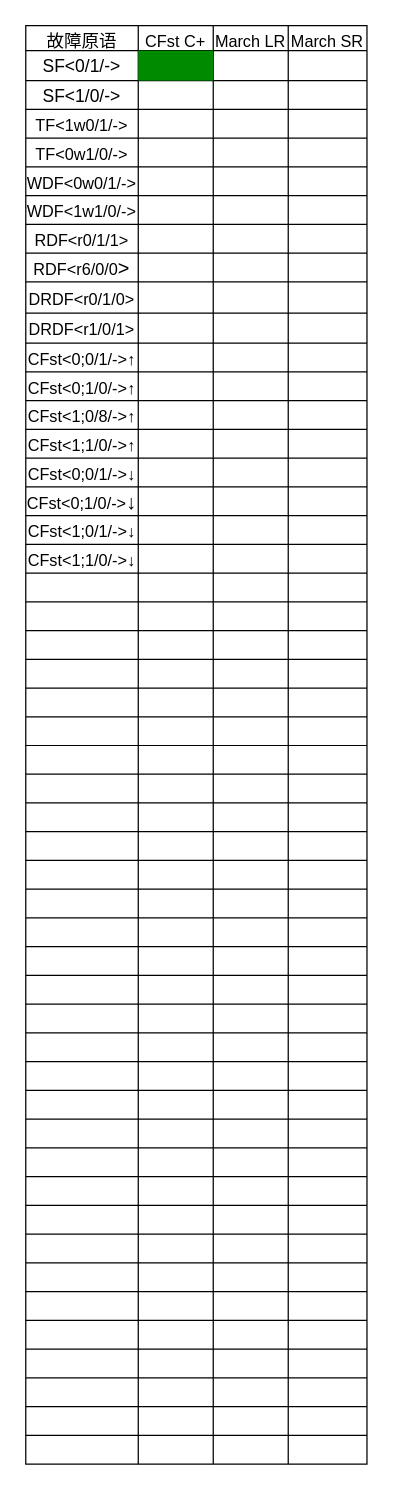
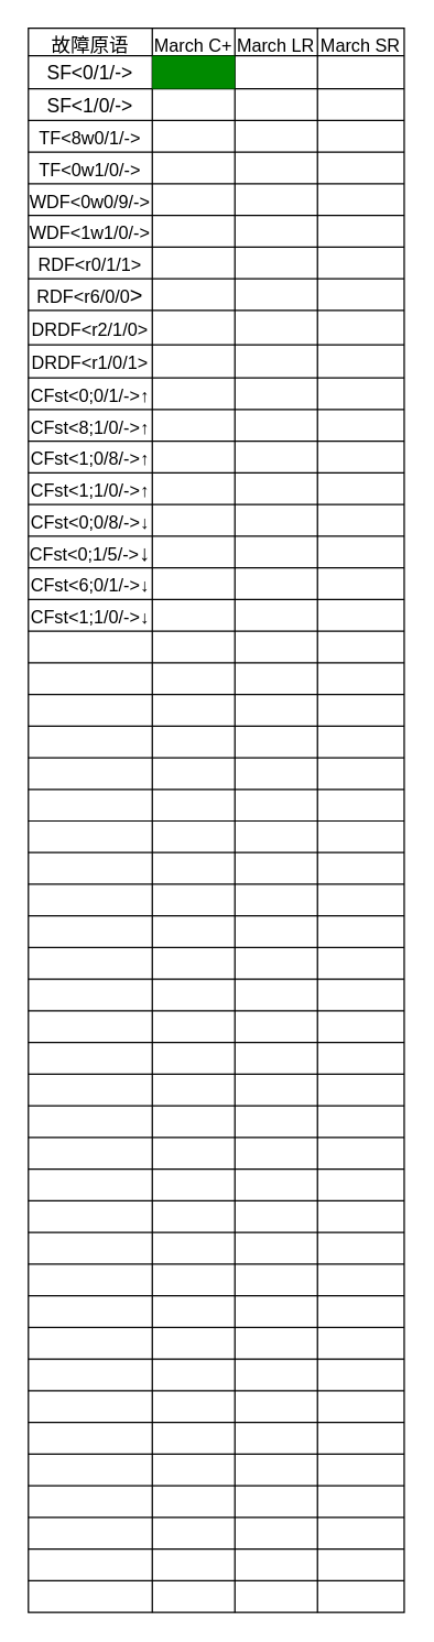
- <mxCell id="5" value="&lt;font style=&quot;font-size: 13px;&quot;&gt;CFst C+&lt;/font&gt;" style="shape=partialRectangle;html=1;whiteSpace=wrap;connectable=0;strokeColor=inherit;overflow=hidden;fillColor=none;top=0;left=0;bottom=0;right=0;pointerEvents=1;fontSize=16;" parent="3" vertex="1"><mxGeometry x="90" width="60" height="20" as="geometry"><mxRectangle width="60" height="20" as="alternateBounds" /></mxGeometry></mxCell>
+ <mxCell id="5" value="&lt;font style=&quot;font-size: 13px;&quot;&gt;March C+&lt;/font&gt;" style="shape=partialRectangle;html=1;whiteSpace=wrap;connectable=0;strokeColor=inherit;overflow=hidden;fillColor=none;top=0;left=0;bottom=0;right=0;pointerEvents=1;fontSize=16;" parent="3" vertex="1"><mxGeometry x="90" width="60" height="20" as="geometry"><mxRectangle width="60" height="20" as="alternateBounds" /></mxGeometry></mxCell>
- <mxCell id="19" value="&lt;div style=&quot;&quot;&gt;&lt;span style=&quot;font-size: 13px;&quot;&gt;TF&amp;lt;1w0/1/-&amp;gt;&lt;/span&gt;&lt;br&gt;&lt;/div&gt;" style="shape=partialRectangle;html=1;whiteSpace=wrap;connectable=0;strokeColor=inherit;overflow=hidden;fillColor=none;top=0;left=0;bottom=0;right=0;pointerEvents=1;fontSize=16;align=center;" parent="18" vertex="1"><mxGeometry width="90" height="23" as="geometry"><mxRectangle width="90" height="23" as="alternateBounds" /></mxGeometry></mxCell>
+ <mxCell id="19" value="&lt;div style=&quot;&quot;&gt;&lt;span style=&quot;font-size: 13px;&quot;&gt;TF&amp;lt;8w0/1/-&amp;gt;&lt;/span&gt;&lt;br&gt;&lt;/div&gt;" style="shape=partialRectangle;html=1;whiteSpace=wrap;connectable=0;strokeColor=inherit;overflow=hidden;fillColor=none;top=0;left=0;bottom=0;right=0;pointerEvents=1;fontSize=16;align=center;" parent="18" vertex="1"><mxGeometry width="90" height="23" as="geometry"><mxRectangle width="90" height="23" as="alternateBounds" /></mxGeometry></mxCell>
- <mxCell id="29" value="&lt;font style=&quot;font-size: 13px;&quot;&gt;WDF&amp;lt;0w0/1/-&amp;gt;&lt;/font&gt;" style="shape=partialRectangle;html=1;whiteSpace=wrap;connectable=0;strokeColor=inherit;overflow=hidden;fillColor=none;top=0;left=0;bottom=0;right=0;pointerEvents=1;fontSize=16;" parent="28" vertex="1"><mxGeometry width="90" height="23" as="geometry"><mxRectangle width="90" height="23" as="alternateBounds" /></mxGeometry></mxCell>
+ <mxCell id="29" value="&lt;font style=&quot;font-size: 13px;&quot;&gt;WDF&amp;lt;0w0/9/-&amp;gt;&lt;/font&gt;" style="shape=partialRectangle;html=1;whiteSpace=wrap;connectable=0;strokeColor=inherit;overflow=hidden;fillColor=none;top=0;left=0;bottom=0;right=0;pointerEvents=1;fontSize=16;" parent="28" vertex="1"><mxGeometry width="90" height="23" as="geometry"><mxRectangle width="90" height="23" as="alternateBounds" /></mxGeometry></mxCell>
- <mxCell id="49" value="&lt;font style=&quot;font-size: 13px;&quot;&gt;DRDF&amp;lt;r0/1/0&amp;gt;&lt;/font&gt;" style="shape=partialRectangle;html=1;whiteSpace=wrap;connectable=0;strokeColor=inherit;overflow=hidden;fillColor=none;top=0;left=0;bottom=0;right=0;pointerEvents=1;fontSize=16;" parent="48" vertex="1"><mxGeometry width="90" height="25" as="geometry"><mxRectangle width="90" height="25" as="alternateBounds" /></mxGeometry></mxCell>
+ <mxCell id="49" value="&lt;font style=&quot;font-size: 13px;&quot;&gt;DRDF&amp;lt;r2/1/0&amp;gt;&lt;/font&gt;" style="shape=partialRectangle;html=1;whiteSpace=wrap;connectable=0;strokeColor=inherit;overflow=hidden;fillColor=none;top=0;left=0;bottom=0;right=0;pointerEvents=1;fontSize=16;" parent="48" vertex="1"><mxGeometry width="90" height="25" as="geometry"><mxRectangle width="90" height="25" as="alternateBounds" /></mxGeometry></mxCell>
- <mxCell id="64" value="&lt;font style=&quot;font-size: 13px;&quot;&gt;C&lt;/font&gt;&lt;font style=&quot;font-size: 13px;&quot;&gt;Fst&amp;lt;0;1/0/-&amp;gt;↑&lt;/font&gt;" style="shape=partialRectangle;html=1;whiteSpace=wrap;connectable=0;strokeColor=inherit;overflow=hidden;fillColor=none;top=0;left=0;bottom=0;right=0;pointerEvents=1;fontSize=16;" parent="63" vertex="1"><mxGeometry width="90" height="23" as="geometry"><mxRectangle width="90" height="23" as="alternateBounds" /></mxGeometry></mxCell>
+ <mxCell id="64" value="&lt;font style=&quot;font-size: 13px;&quot;&gt;C&lt;/font&gt;&lt;font style=&quot;font-size: 13px;&quot;&gt;Fst&amp;lt;8;1/0/-&amp;gt;↑&lt;/font&gt;" style="shape=partialRectangle;html=1;whiteSpace=wrap;connectable=0;strokeColor=inherit;overflow=hidden;fillColor=none;top=0;left=0;bottom=0;right=0;pointerEvents=1;fontSize=16;" parent="63" vertex="1"><mxGeometry width="90" height="23" as="geometry"><mxRectangle width="90" height="23" as="alternateBounds" /></mxGeometry></mxCell>
- <mxCell id="79" value="&lt;font style=&quot;font-size: 13px;&quot;&gt;CFst&amp;lt;0;0/1/-&amp;gt;↓&lt;/font&gt;" style="shape=partialRectangle;html=1;whiteSpace=wrap;connectable=0;strokeColor=inherit;overflow=hidden;fillColor=none;top=0;left=0;bottom=0;right=0;pointerEvents=1;fontSize=16;" parent="78" vertex="1"><mxGeometry width="90" height="23" as="geometry"><mxRectangle width="90" height="23" as="alternateBounds" /></mxGeometry></mxCell>
+ <mxCell id="79" value="&lt;font style=&quot;font-size: 13px;&quot;&gt;CFst&amp;lt;0;0/8/-&amp;gt;↓&lt;/font&gt;" style="shape=partialRectangle;html=1;whiteSpace=wrap;connectable=0;strokeColor=inherit;overflow=hidden;fillColor=none;top=0;left=0;bottom=0;right=0;pointerEvents=1;fontSize=16;" parent="78" vertex="1"><mxGeometry width="90" height="23" as="geometry"><mxRectangle width="90" height="23" as="alternateBounds" /></mxGeometry></mxCell>
- <mxCell id="84" value="&lt;font style=&quot;border-color: var(--border-color); font-size: 13px;&quot;&gt;C&lt;/font&gt;&lt;font style=&quot;border-color: var(--border-color); font-size: 13px;&quot;&gt;Fst&amp;lt;0;1/0/-&amp;gt;&lt;/font&gt;↓" style="shape=partialRectangle;html=1;whiteSpace=wrap;connectable=0;strokeColor=inherit;overflow=hidden;fillColor=none;top=0;left=0;bottom=0;right=0;pointerEvents=1;fontSize=16;" parent="83" vertex="1"><mxGeometry width="90" height="23" as="geometry"><mxRectangle width="90" height="23" as="alternateBounds" /></mxGeometry></mxCell>
+ <mxCell id="84" value="&lt;font style=&quot;border-color: var(--border-color); font-size: 13px;&quot;&gt;C&lt;/font&gt;&lt;font style=&quot;border-color: var(--border-color); font-size: 13px;&quot;&gt;Fst&amp;lt;0;1/5/-&amp;gt;&lt;/font&gt;↓" style="shape=partialRectangle;html=1;whiteSpace=wrap;connectable=0;strokeColor=inherit;overflow=hidden;fillColor=none;top=0;left=0;bottom=0;right=0;pointerEvents=1;fontSize=16;" parent="83" vertex="1"><mxGeometry width="90" height="23" as="geometry"><mxRectangle width="90" height="23" as="alternateBounds" /></mxGeometry></mxCell>
- <mxCell id="89" value="&lt;font style=&quot;font-size: 13px;&quot;&gt;CFst&amp;lt;1;0/1/-&amp;gt;↓&lt;/font&gt;" style="shape=partialRectangle;html=1;whiteSpace=wrap;connectable=0;strokeColor=inherit;overflow=hidden;fillColor=none;top=0;left=0;bottom=0;right=0;pointerEvents=1;fontSize=16;" parent="88" vertex="1"><mxGeometry width="90" height="23" as="geometry"><mxRectangle width="90" height="23" as="alternateBounds" /></mxGeometry></mxCell>
+ <mxCell id="89" value="&lt;font style=&quot;font-size: 13px;&quot;&gt;CFst&amp;lt;6;0/1/-&amp;gt;↓&lt;/font&gt;" style="shape=partialRectangle;html=1;whiteSpace=wrap;connectable=0;strokeColor=inherit;overflow=hidden;fillColor=none;top=0;left=0;bottom=0;right=0;pointerEvents=1;fontSize=16;" parent="88" vertex="1"><mxGeometry width="90" height="23" as="geometry"><mxRectangle width="90" height="23" as="alternateBounds" /></mxGeometry></mxCell>
